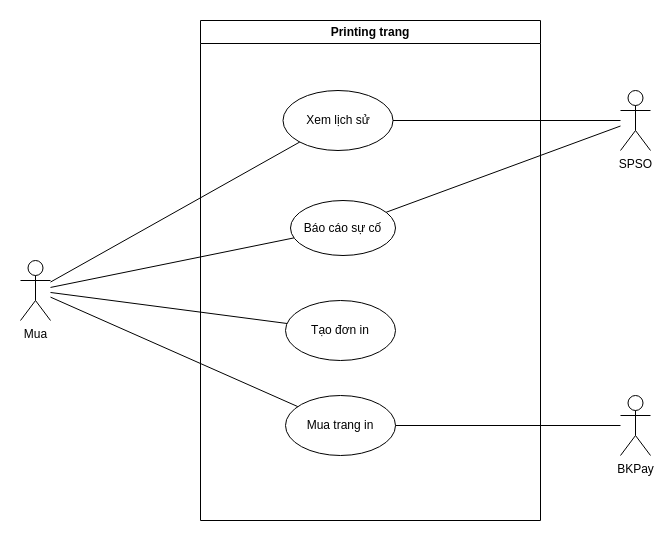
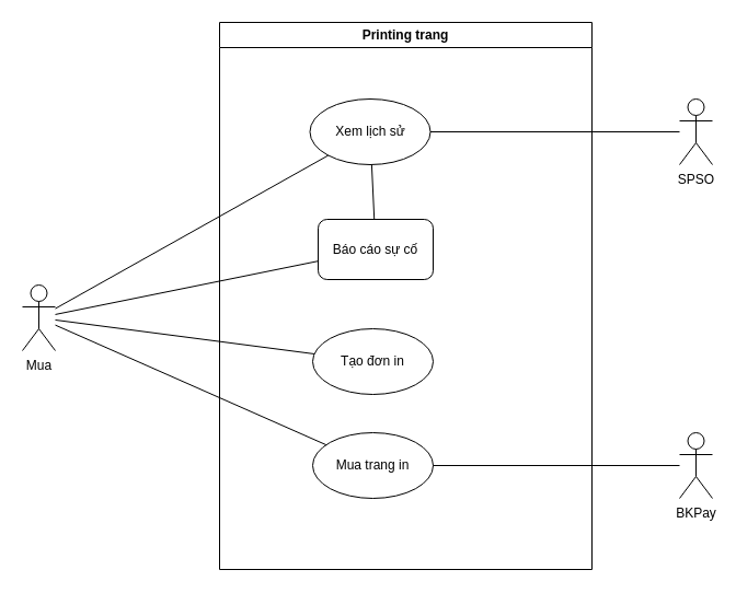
- <mxCell id="14" value="" style="endArrow=none;html=1;rounded=0;" parent="1" source="7" target="8" edge="1"><mxGeometry width="50" height="50" relative="1" as="geometry"><mxPoint x="180" y="338" as="sourcePoint" /><mxPoint x="357" y="195" as="targetPoint" /></mxGeometry></mxCell>
+ <mxCell id="14" value="" style="endArrow=none;html=1;rounded=0;" parent="1" source="7" target="6" edge="1"><mxGeometry width="50" height="50" relative="1" as="geometry"><mxPoint x="180" y="338" as="sourcePoint" /><mxPoint x="357" y="195" as="targetPoint" /></mxGeometry></mxCell>
- <mxCell id="7" value="Báo cáo sự cố" style="ellipse;whiteSpace=wrap;html=1;" parent="3" vertex="1"><mxGeometry x="90" y="180" width="105" height="55" as="geometry" /></mxCell>
+ <mxCell id="7" value="Báo cáo sự cố" style="whiteSpace=wrap;html=1;rounded=1;" parent="3" vertex="1"><mxGeometry x="90" y="180" width="105" height="55" as="geometry" /></mxCell>
